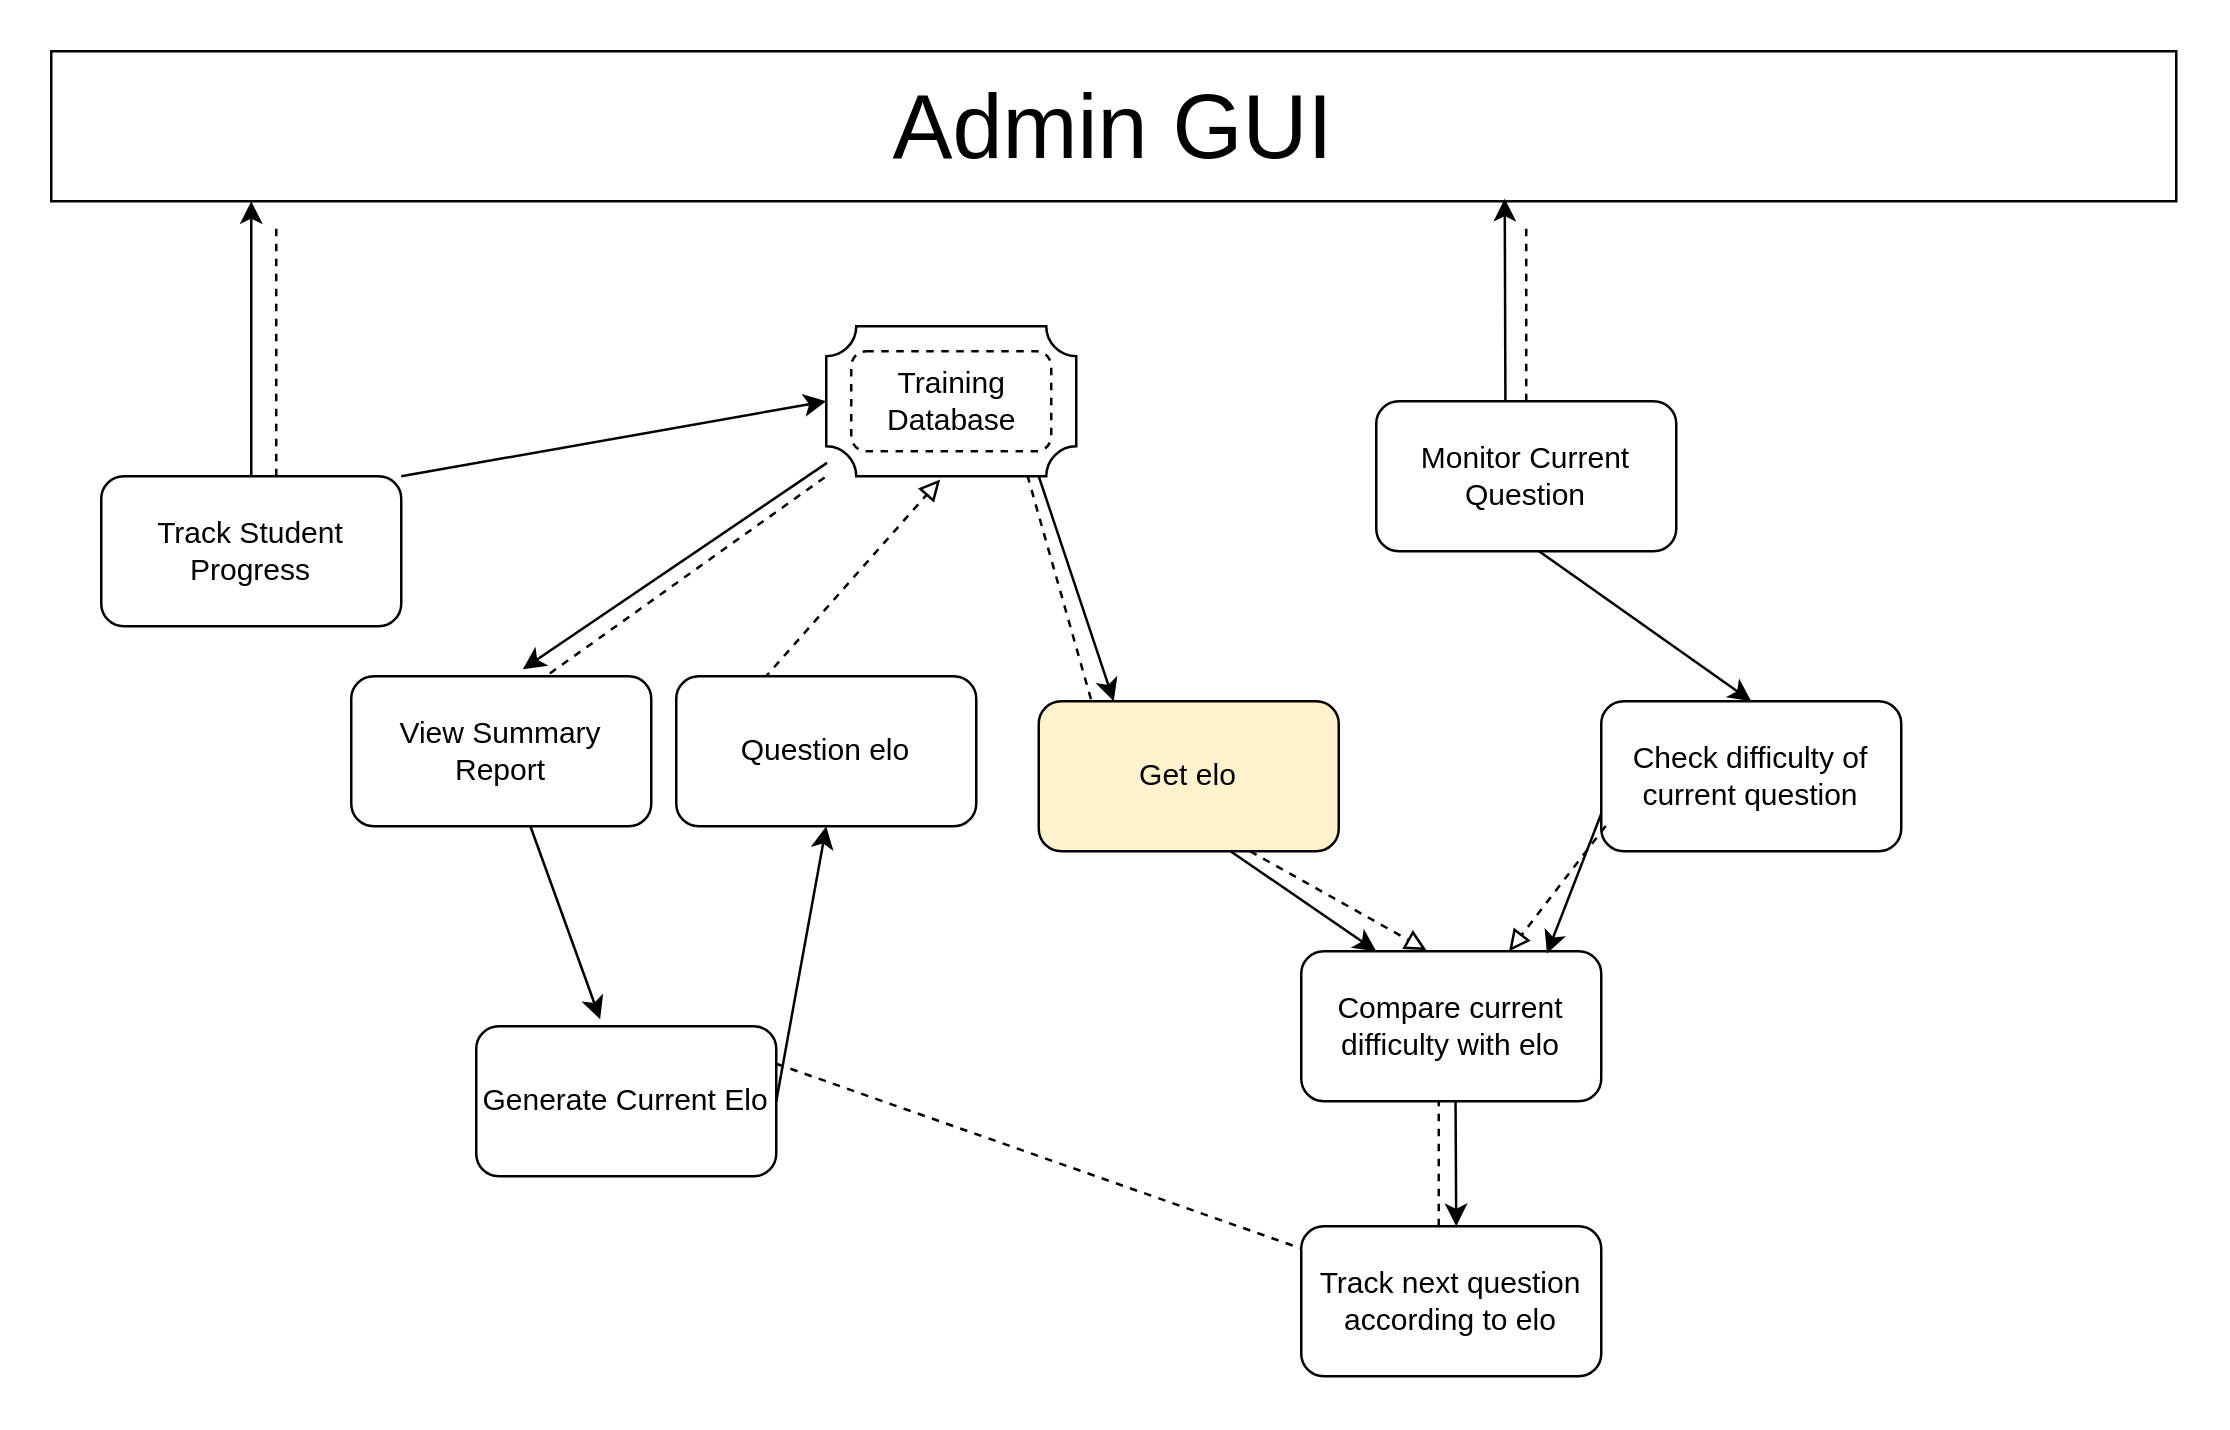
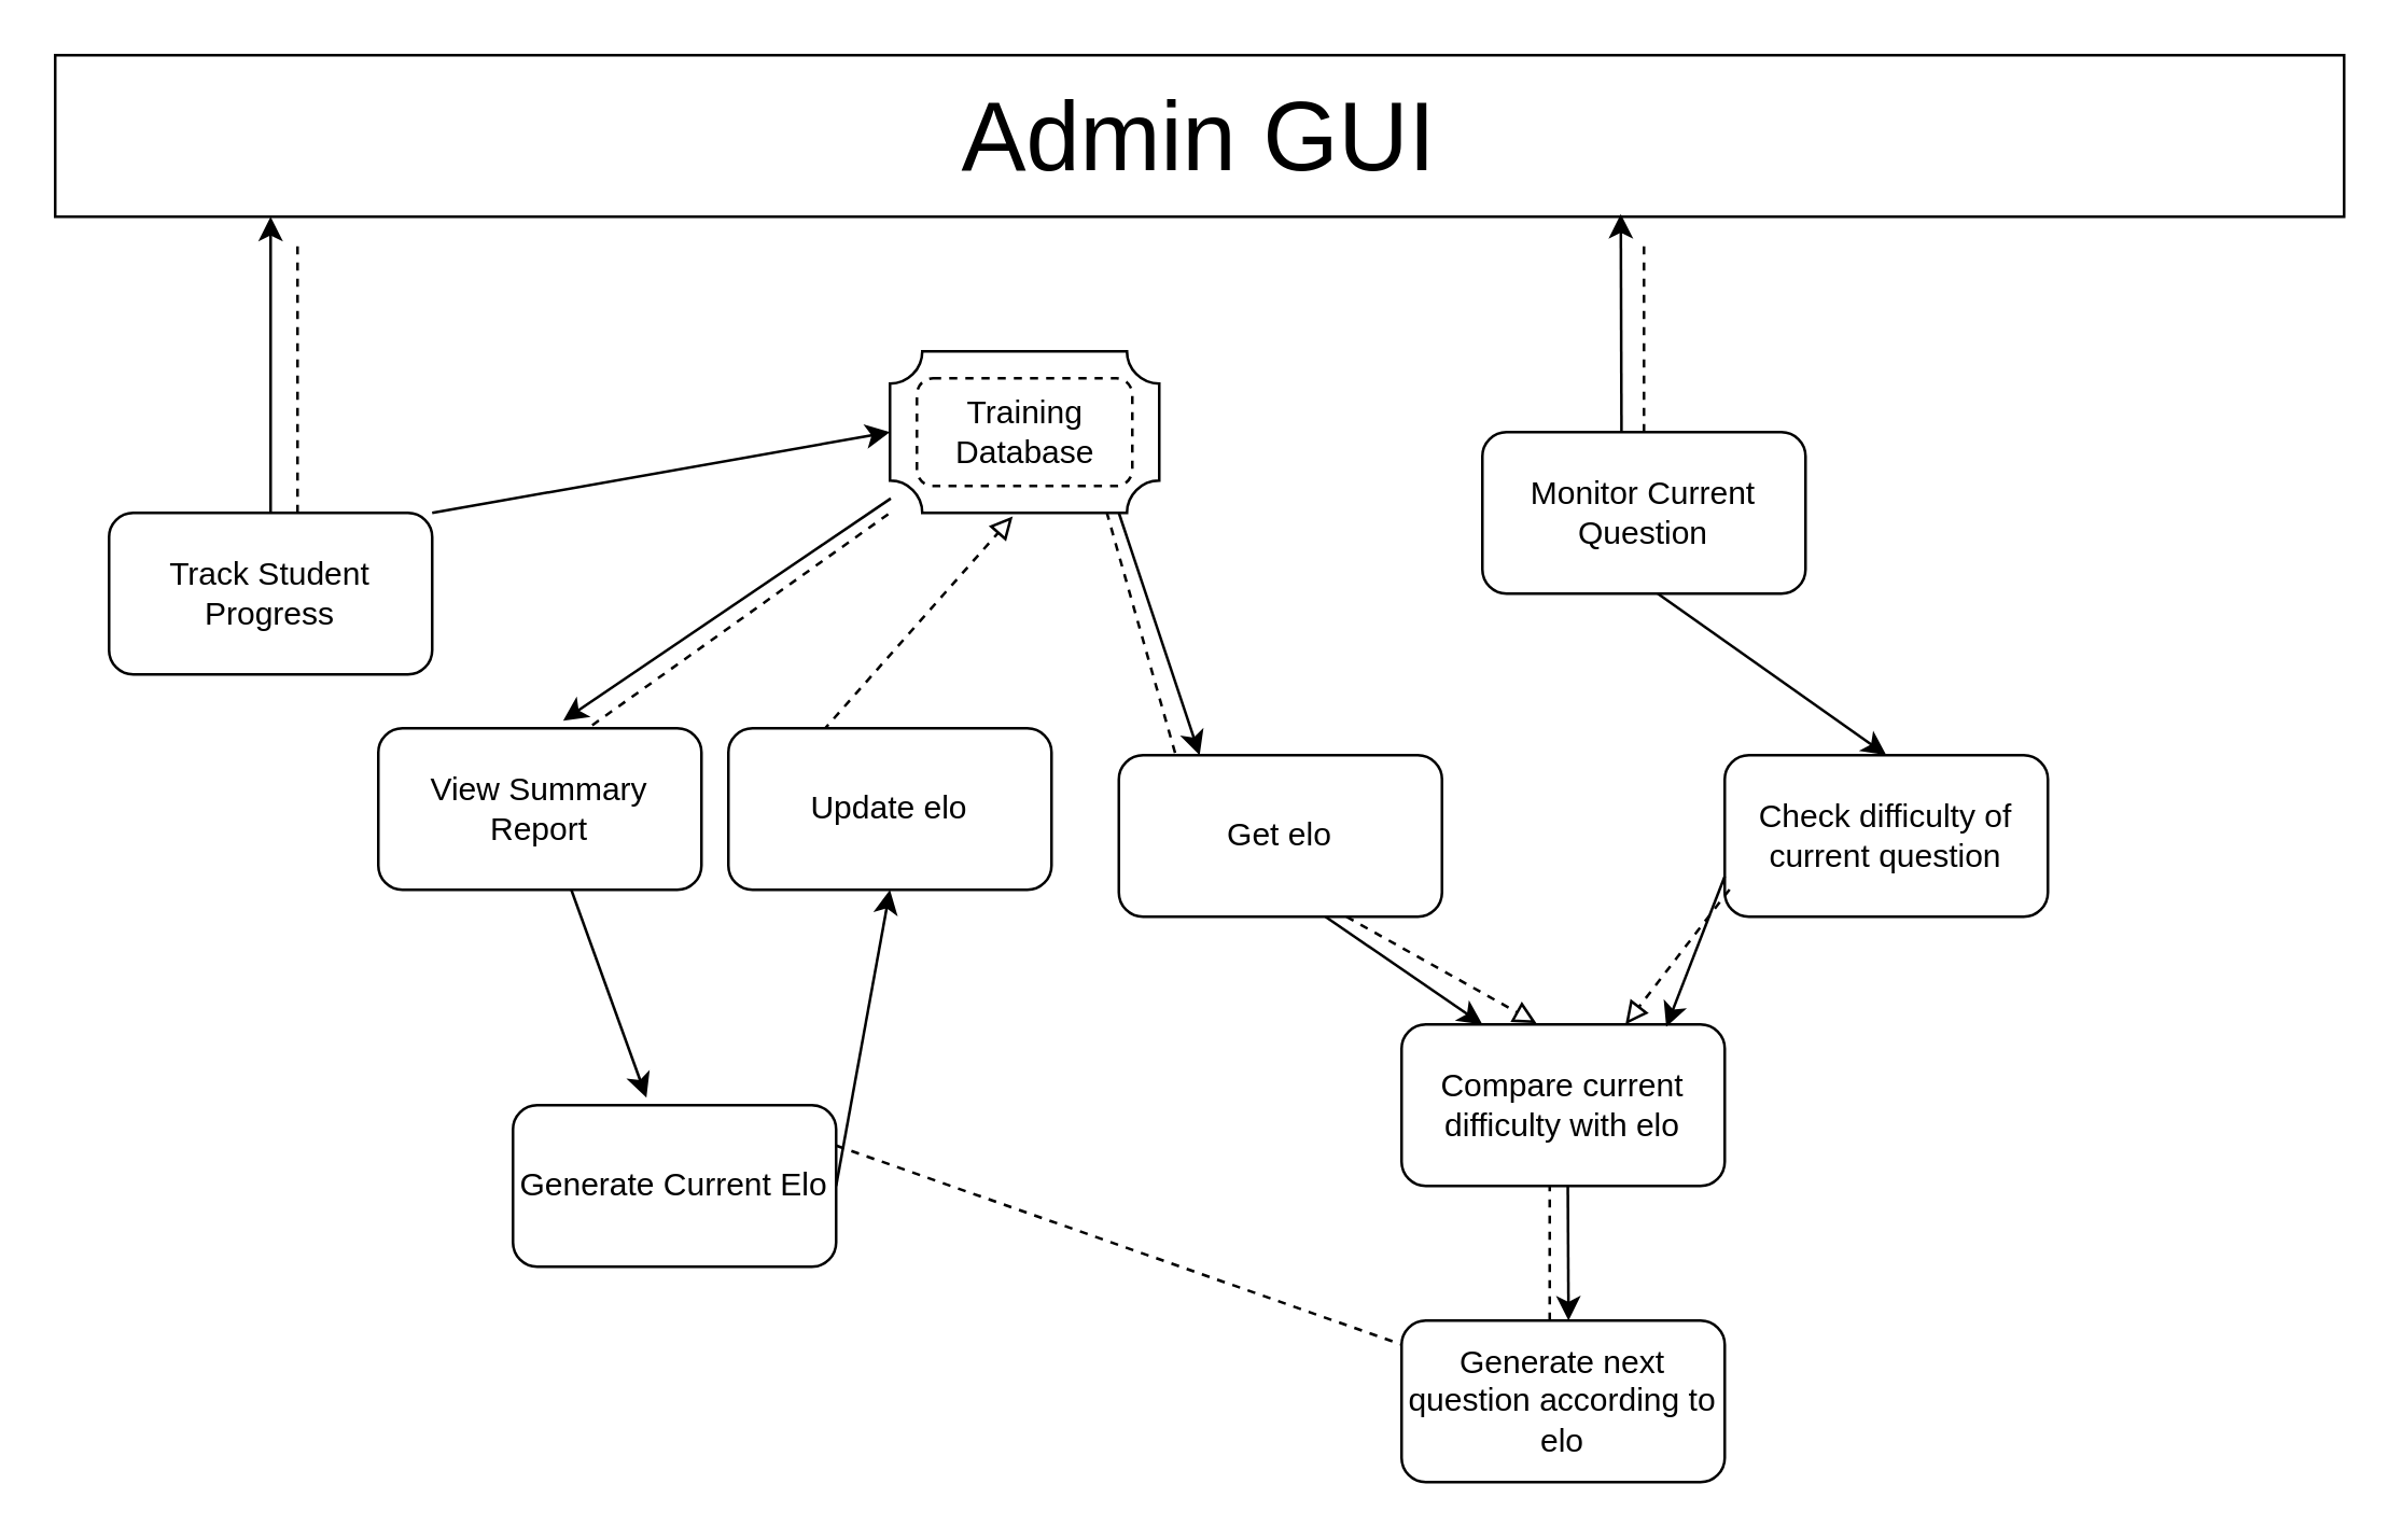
- <mxCell id="18" value="Question elo" style="rounded=1;whiteSpace=wrap;html=1;" vertex="1" parent="1"><mxGeometry x="270" y="270" width="120" height="60" as="geometry" /></mxCell>
+ <mxCell id="18" value="Update elo" style="rounded=1;whiteSpace=wrap;html=1;" vertex="1" parent="1"><mxGeometry x="270" y="270" width="120" height="60" as="geometry" /></mxCell>
- <mxCell id="21" value="Get elo" style="rounded=1;whiteSpace=wrap;html=1;fillColor=#fff2cc;" vertex="1" parent="1"><mxGeometry x="415" y="280" width="120" height="60" as="geometry" /></mxCell>
+ <mxCell id="21" value="Get elo" style="rounded=1;whiteSpace=wrap;html=1;" vertex="1" parent="1"><mxGeometry x="415" y="280" width="120" height="60" as="geometry" /></mxCell>
- <mxCell id="29" value="Track next question according to elo" style="rounded=1;whiteSpace=wrap;html=1;" vertex="1" parent="1"><mxGeometry x="520" y="490" width="120" height="60" as="geometry" /></mxCell>
+ <mxCell id="29" value="Generate next question according to elo" style="rounded=1;whiteSpace=wrap;html=1;" vertex="1" parent="1"><mxGeometry x="520" y="490" width="120" height="60" as="geometry" /></mxCell>
